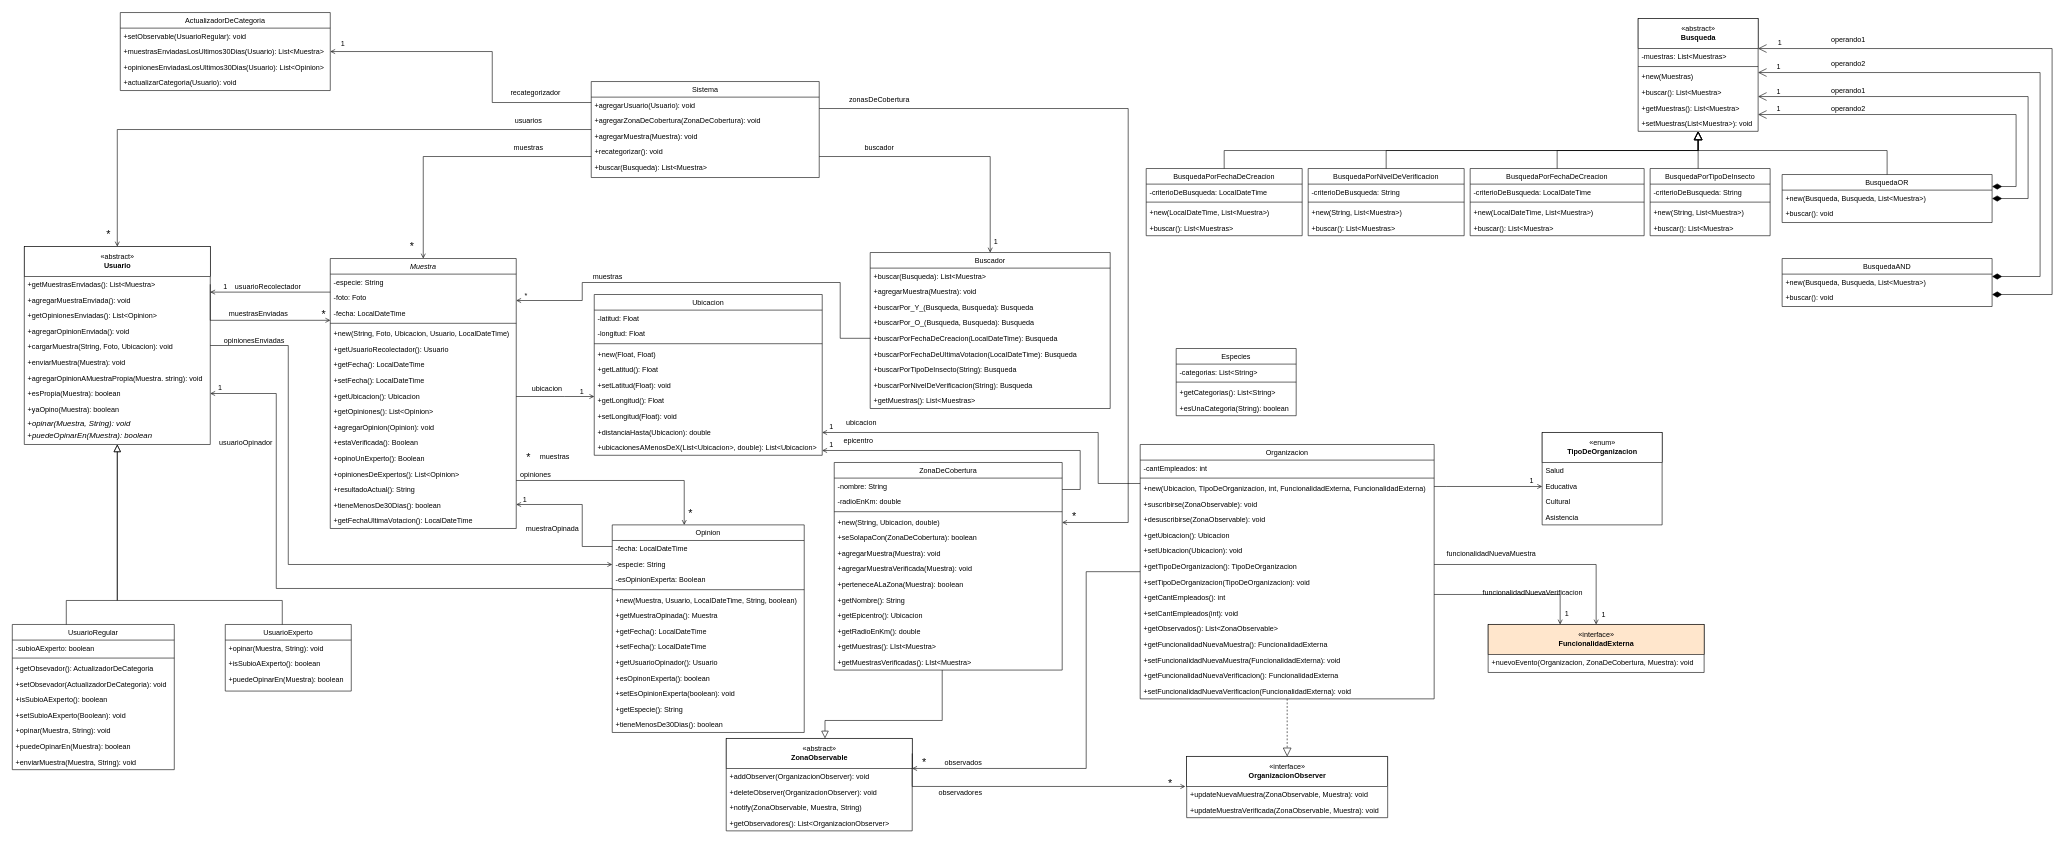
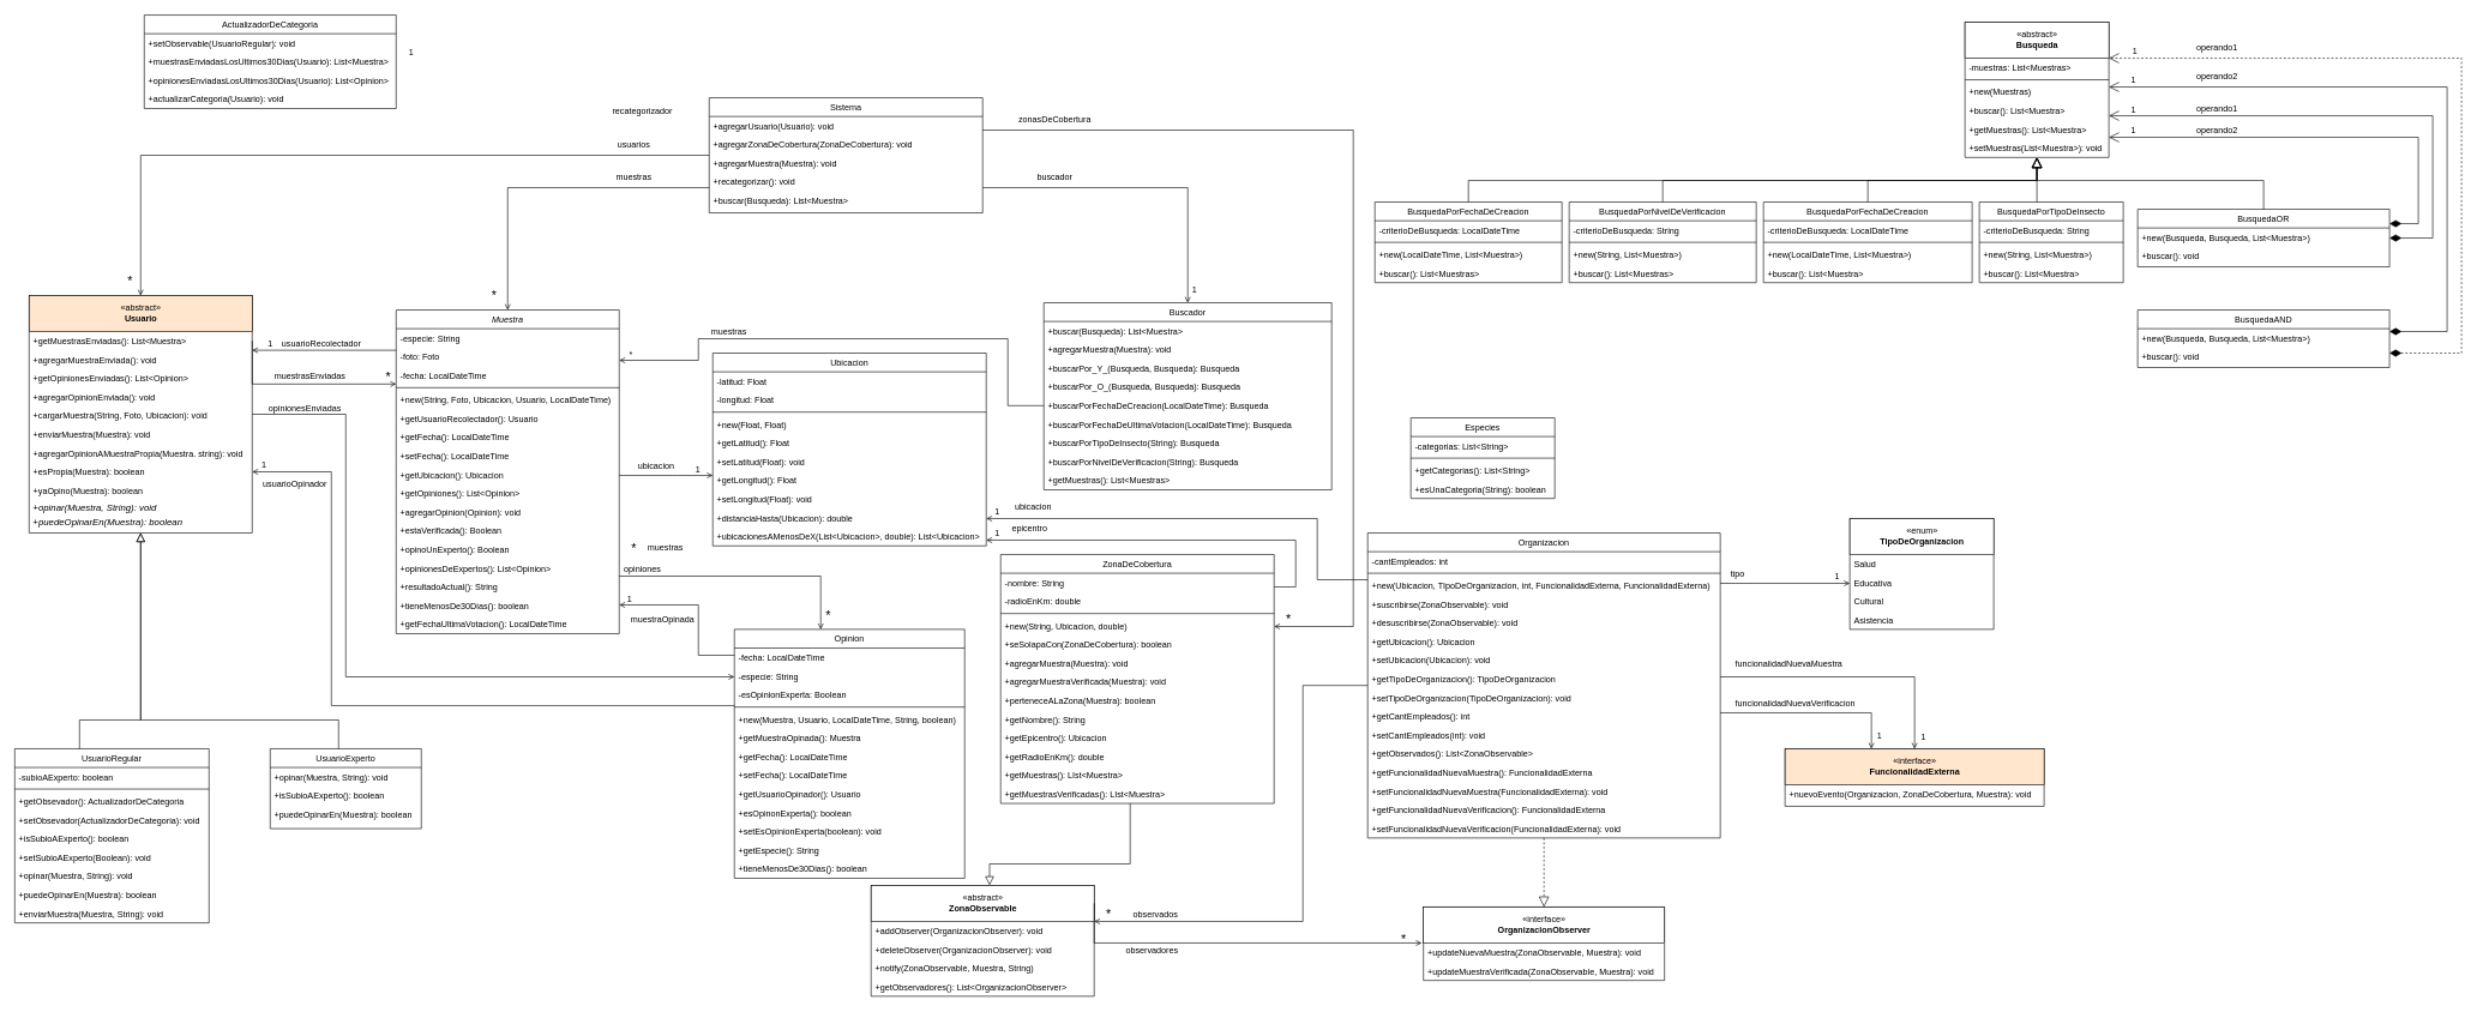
- <mxCell id="268" value="" style="endArrow=open;html=1;endSize=12;startArrow=diamondThin;startSize=14;startFill=1;edgeStyle=orthogonalEdgeStyle;align=left;verticalAlign=bottom;rounded=0;" edge="1" parent="1" source="240" target="221"><mxGeometry x="-0.905" y="29" relative="1" as="geometry"><mxPoint x="3330" y="500" as="sourcePoint" /><mxPoint x="2940" y="100" as="targetPoint" /><Array as="points"><mxPoint x="3420" y="490" /><mxPoint x="3420" y="80" /></Array><mxPoint as="offset" /></mxGeometry></mxCell>
+ <mxCell id="268" value="" style="endArrow=open;html=1;endSize=12;startArrow=diamondThin;startSize=14;startFill=1;edgeStyle=orthogonalEdgeStyle;align=left;verticalAlign=bottom;rounded=0;dashed=1;" edge="1" parent="1" source="240" target="221"><mxGeometry x="-0.905" y="29" relative="1" as="geometry"><mxPoint x="3330" y="500" as="sourcePoint" /><mxPoint x="2940" y="100" as="targetPoint" /><Array as="points"><mxPoint x="3420" y="490" /><mxPoint x="3420" y="80" /></Array><mxPoint as="offset" /></mxGeometry></mxCell>
- <mxCell id="271" value="" style="endArrow=open;shadow=0;strokeWidth=1;rounded=0;endFill=1;edgeStyle=orthogonalEdgeStyle;elbow=vertical;" edge="1" parent="1" source="193" target="71"><mxGeometry x="0.5" y="41" relative="1" as="geometry"><mxPoint x="995" y="190" as="sourcePoint" /><mxPoint x="280" y="-90" as="targetPoint" /><mxPoint x="-40" y="32" as="offset" /><Array as="points"><mxPoint x="820" y="170" /><mxPoint x="820" y="85" /></Array></mxGeometry></mxCell>
- <mxCell id="272" value="" style="resizable=0;align=right;verticalAlign=bottom;labelBackgroundColor=none;fontSize=12;" connectable="0" vertex="1" parent="271"><mxGeometry x="1" relative="1" as="geometry"><mxPoint x="-13" y="-1" as="offset" /></mxGeometry></mxCell>
- <mxCell id="42" value="«abstract»&lt;br&gt;&lt;b&gt;Usuario&lt;/b&gt;" style="html=1;" parent="41" vertex="1"><mxGeometry width="310" height="50" as="geometry" /></mxCell>
+ <mxCell id="42" value="«abstract»&lt;br&gt;&lt;b&gt;Usuario&lt;/b&gt;" style="html=1;fillColor=#ffe6cc;" parent="41" vertex="1"><mxGeometry width="310" height="50" as="geometry" /></mxCell>
- <mxCell id="106" value="&lt;span style=&quot;font-size: 12px; text-align: left;&quot;&gt;usuarioOpinador&lt;/span&gt;" style="text;html=1;align=center;verticalAlign=middle;resizable=0;points=[];autosize=1;strokeColor=none;fillColor=none;fontSize=18;" parent="1" vertex="1"><mxGeometry x="359" y="721" width="100" height="30" as="geometry" /></mxCell>
+ <mxCell id="106" value="&lt;span style=&quot;font-size: 12px; text-align: left;&quot;&gt;usuarioOpinador&lt;/span&gt;" style="text;html=1;align=center;verticalAlign=middle;resizable=0;points=[];autosize=1;strokeColor=none;fillColor=none;fontSize=18;" parent="1" vertex="1"><mxGeometry x="359" y="656" width="100" height="30" as="geometry" /></mxCell>
+ <mxCell id="161" value="tipo" style="text;html=1;align=center;verticalAlign=middle;resizable=0;points=[];autosize=1;strokeColor=none;fillColor=none;fontSize=12;" parent="1" vertex="1"><mxGeometry x="2399" y="787" width="30" height="20" as="geometry" /></mxCell>
- <mxCell id="100" value="muestraOpinada" style="text;html=1;align=center;verticalAlign=middle;resizable=0;points=[];autosize=1;strokeColor=none;fillColor=none;fontSize=12;" parent="1" vertex="1"><mxGeometry x="870" y="870" width="100" height="20" as="geometry" /></mxCell>
+ <mxCell id="100" value="muestraOpinada" style="text;html=1;align=center;verticalAlign=middle;resizable=0;points=[];autosize=1;strokeColor=none;fillColor=none;fontSize=12;" parent="1" vertex="1"><mxGeometry x="870" y="850" width="100" height="20" as="geometry" /></mxCell>
- <mxCell id="209" value="funcionalidadNuevaVerificacion" style="text;html=1;align=center;verticalAlign=middle;resizable=0;points=[];autosize=1;strokeColor=none;fillColor=none;fontSize=12;" vertex="1" parent="1"><mxGeometry x="2459" y="972" width="190" height="30" as="geometry" /></mxCell>
+ <mxCell id="209" value="funcionalidadNuevaVerificacion" style="text;html=1;align=center;verticalAlign=middle;resizable=0;points=[];autosize=1;strokeColor=none;fillColor=none;fontSize=12;" vertex="1" parent="1"><mxGeometry x="2399" y="962" width="190" height="30" as="geometry" /></mxCell>
